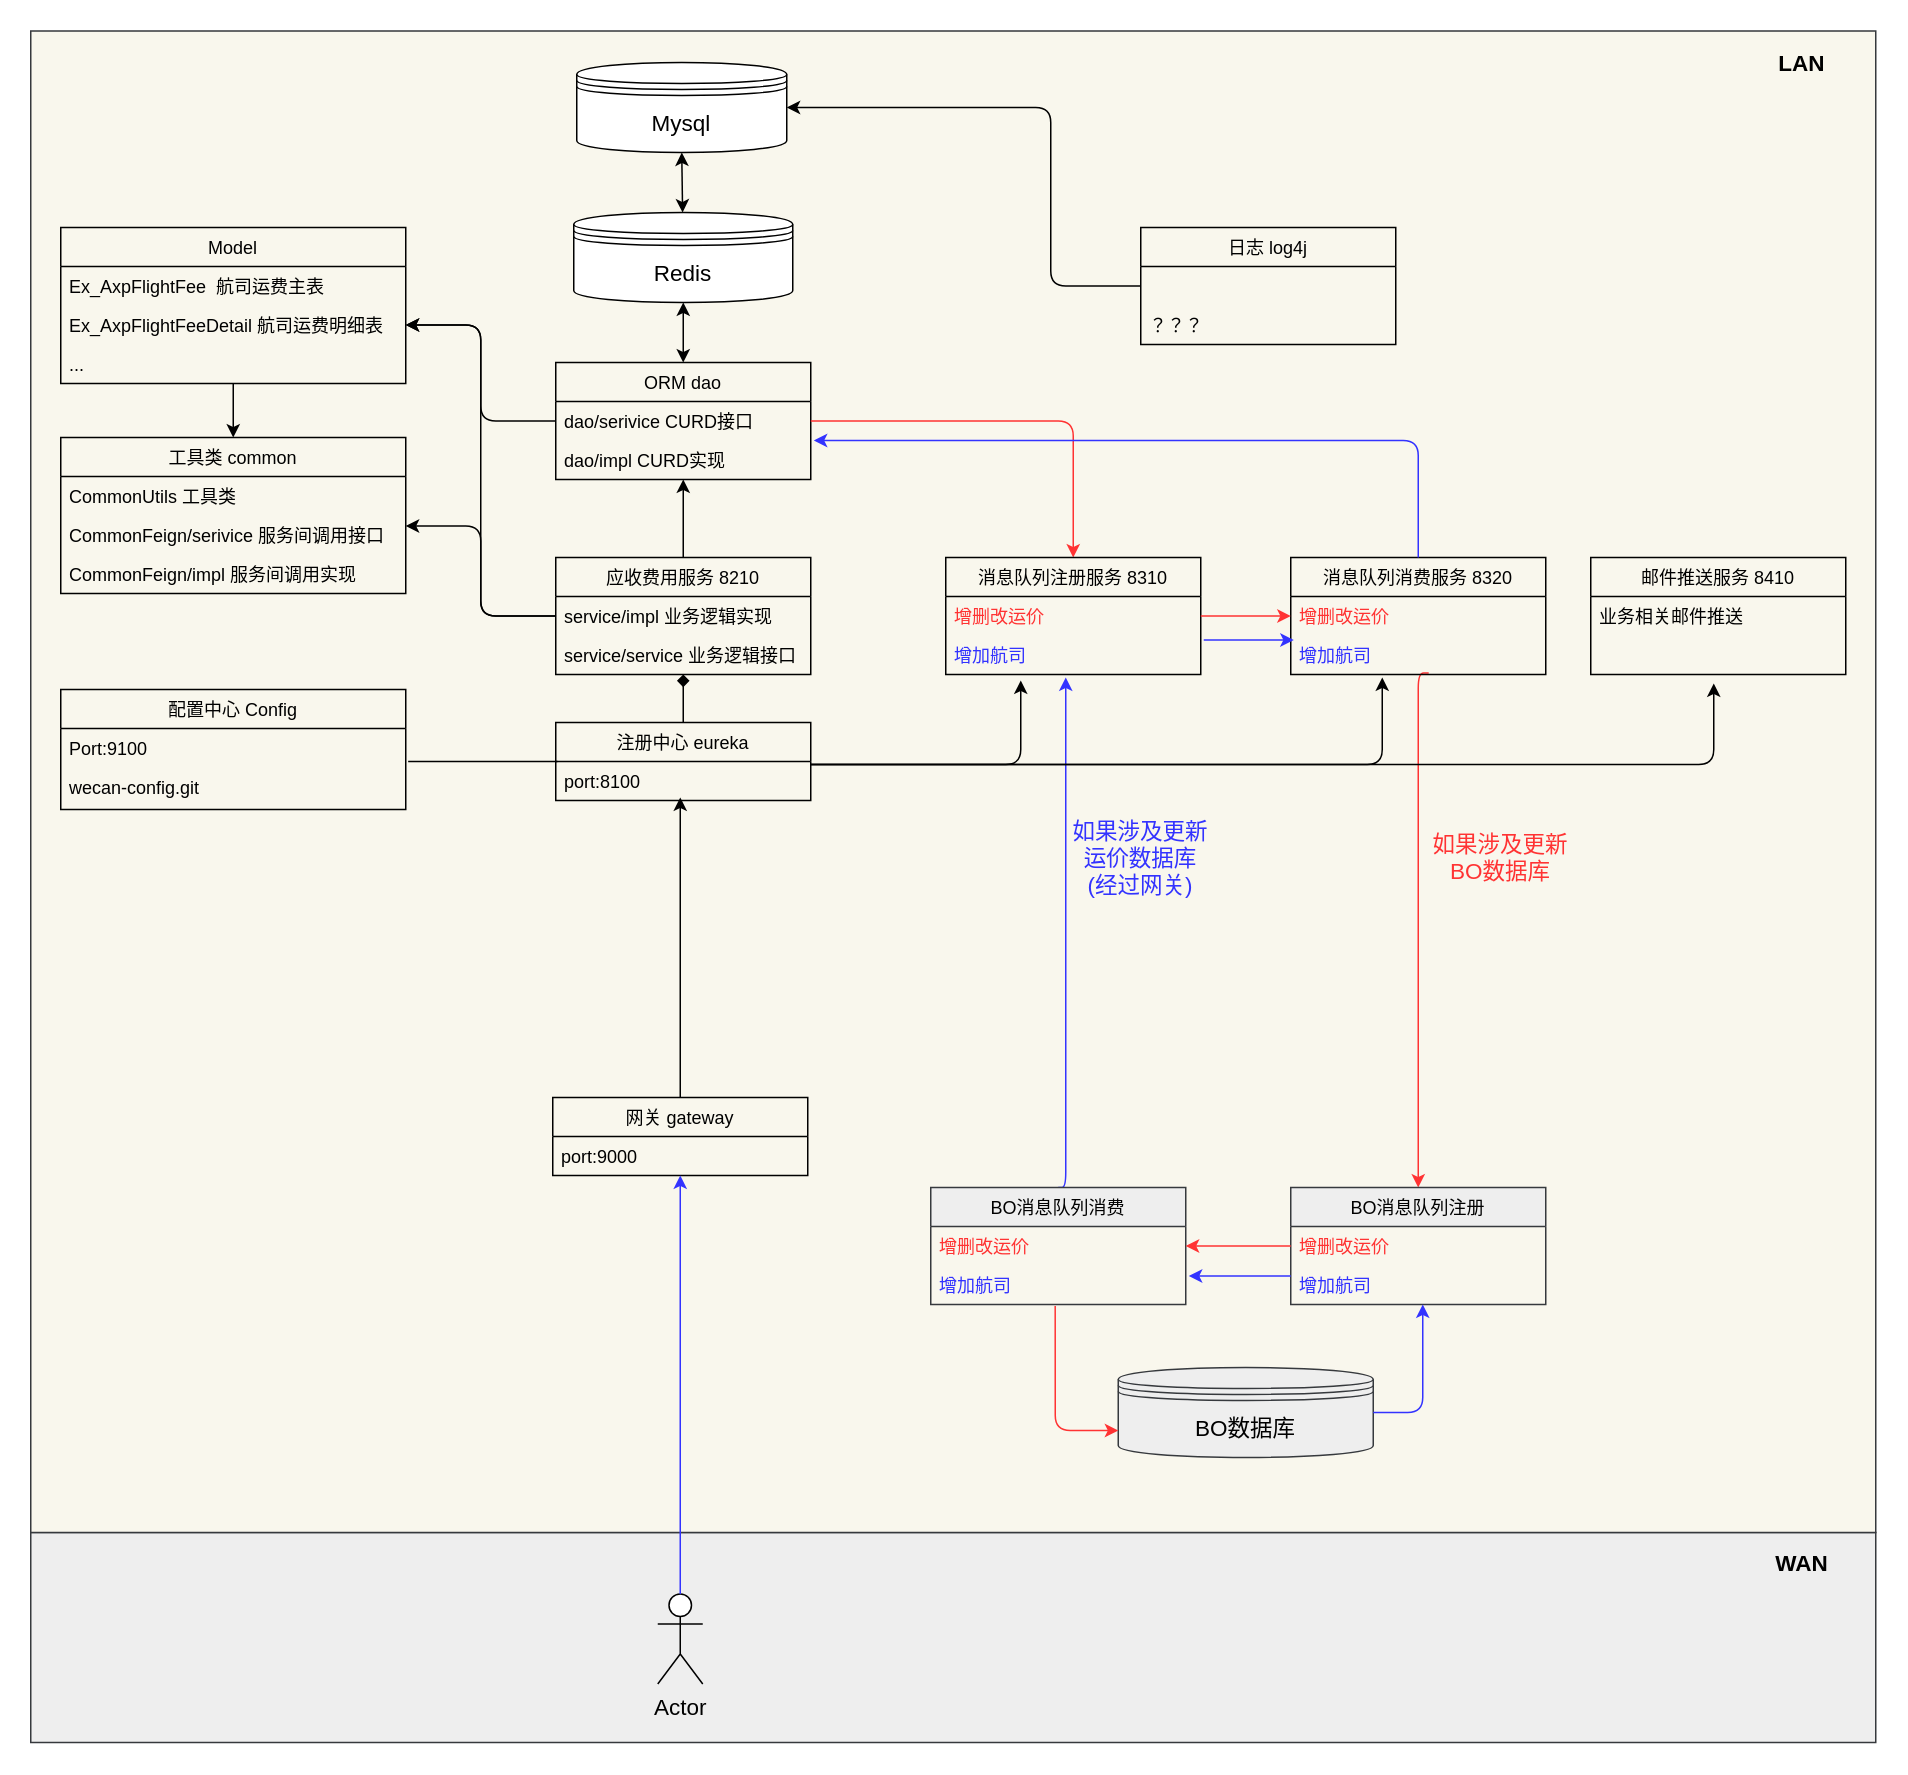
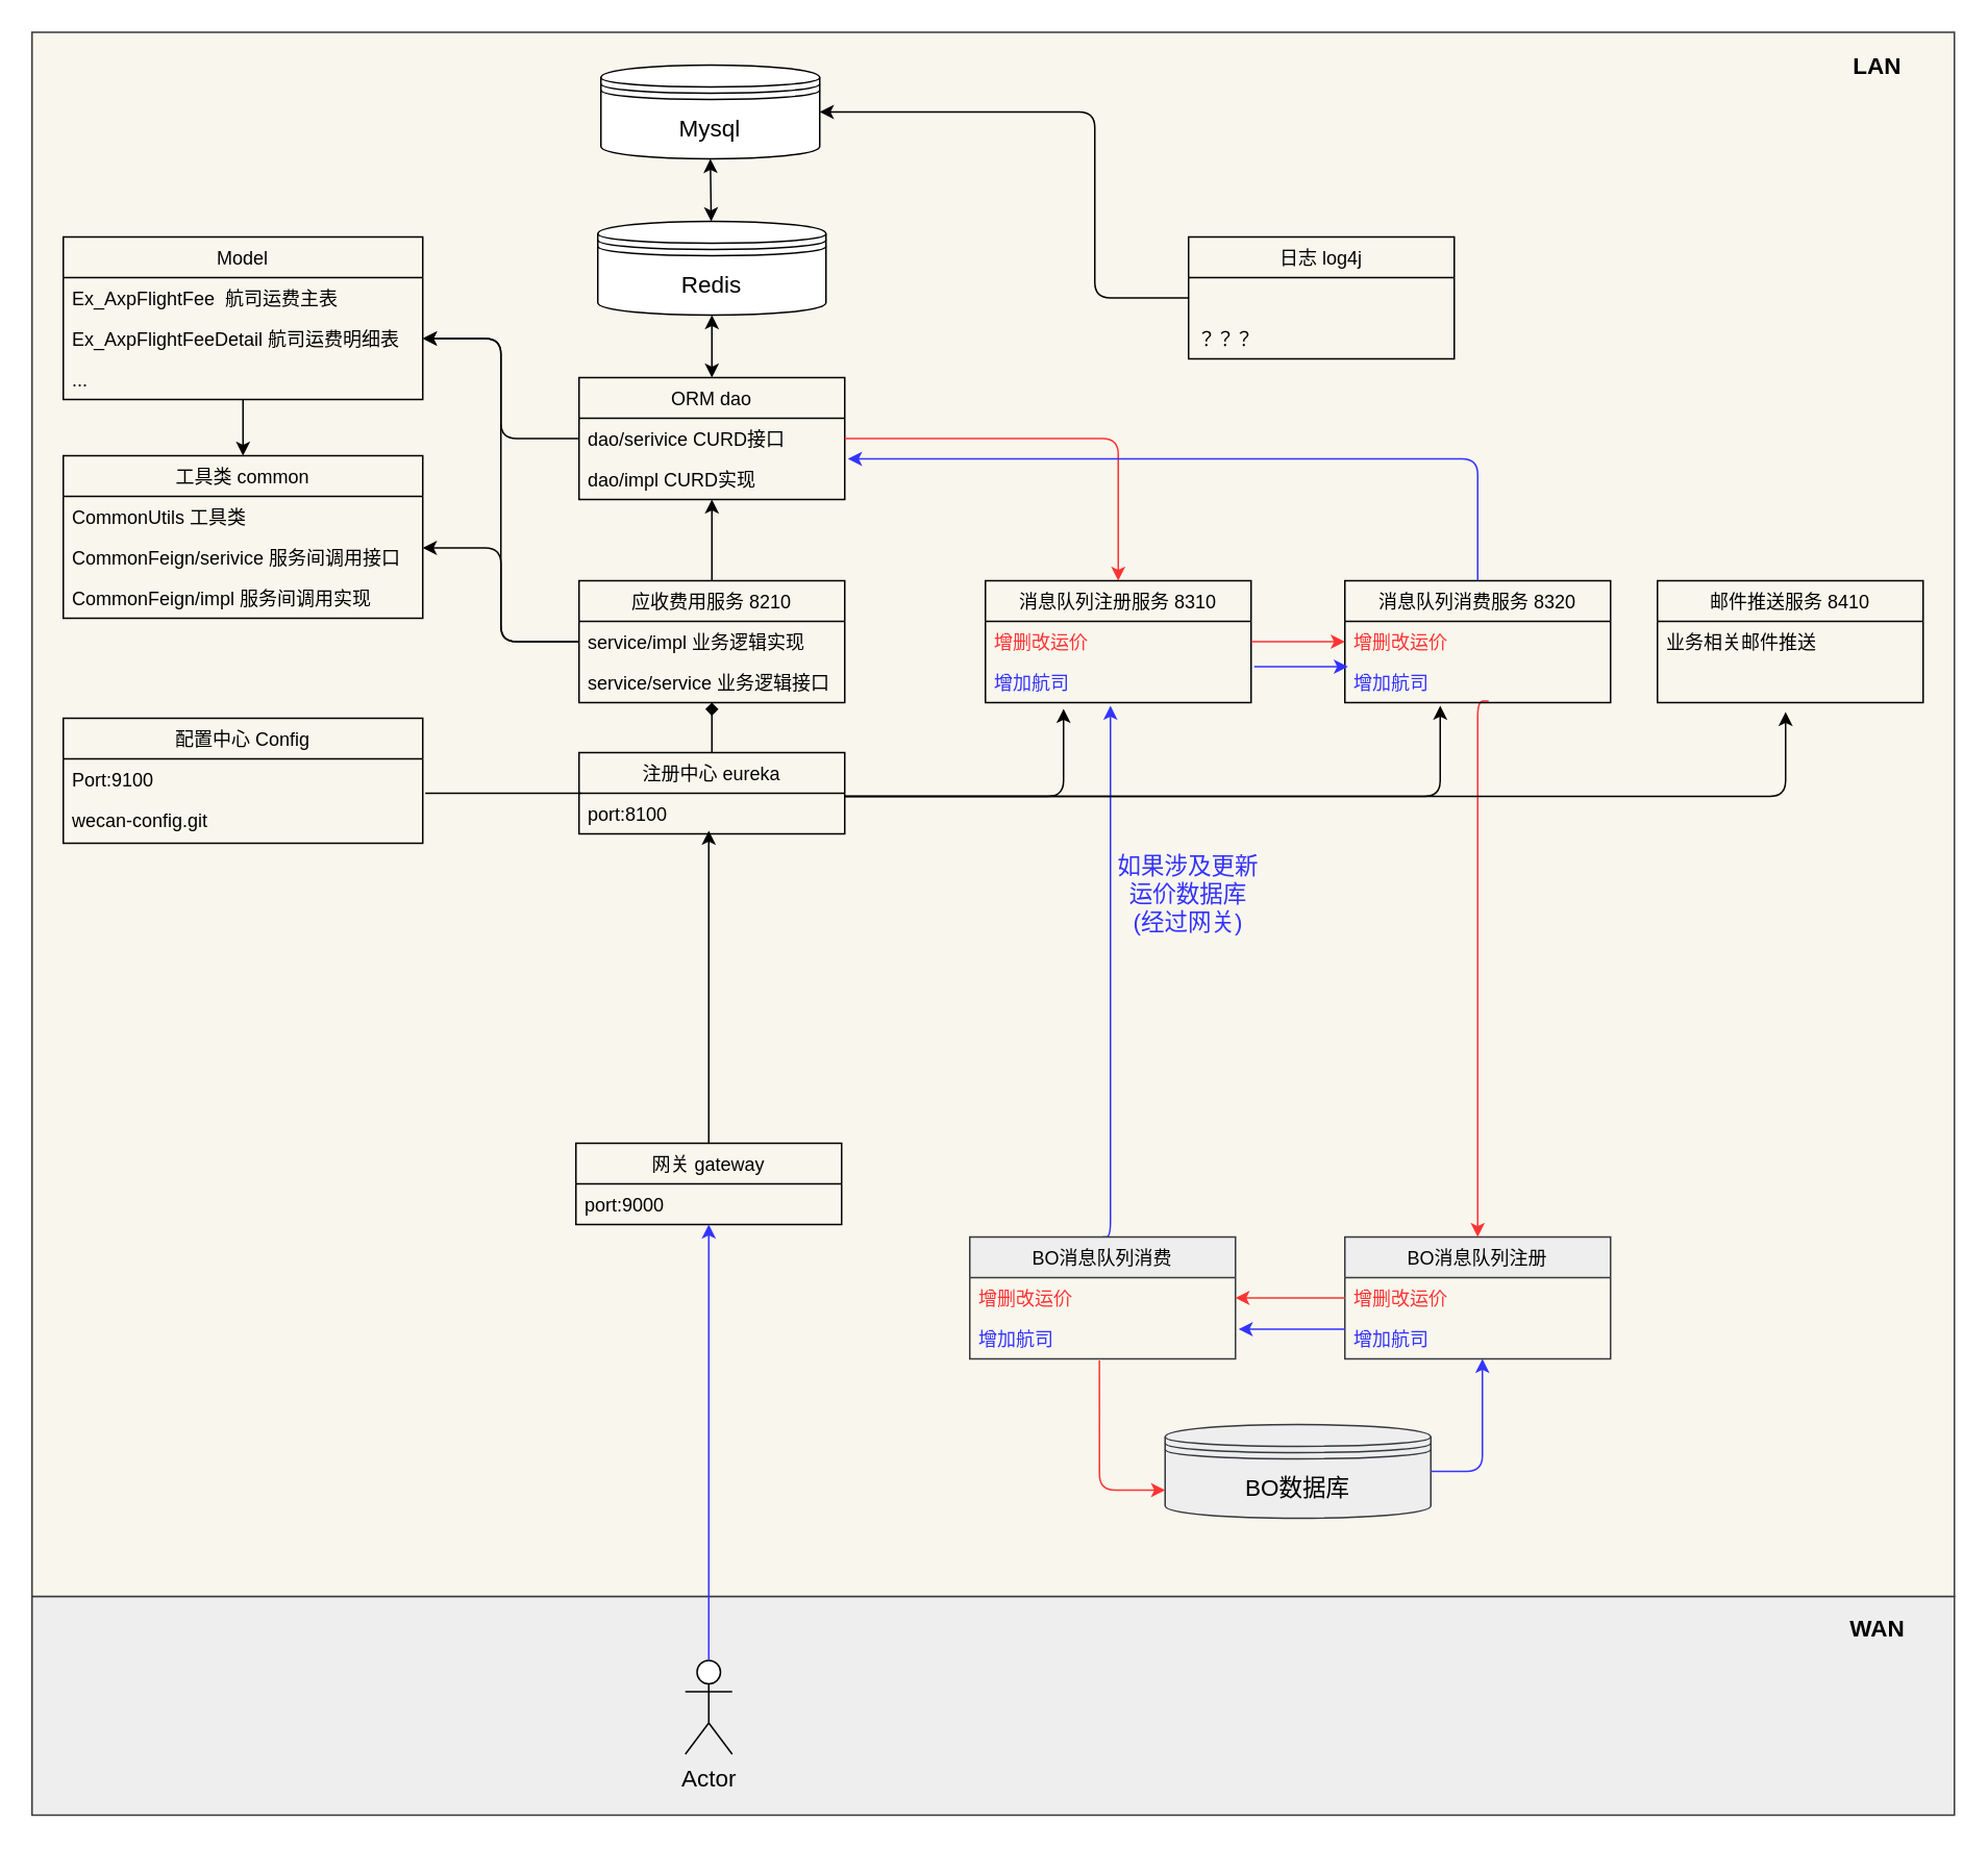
- <mxCell id="62" value="如果涉及更新BO数据库" style="text;html=1;strokeColor=none;fillColor=none;align=center;verticalAlign=middle;whiteSpace=wrap;rounded=0;labelBackgroundColor=none;fontSize=15;fontColor=#FF3333;" vertex="1" parent="1"><mxGeometry x="950" y="561" width="100" height="20" as="geometry" /></mxCell>
